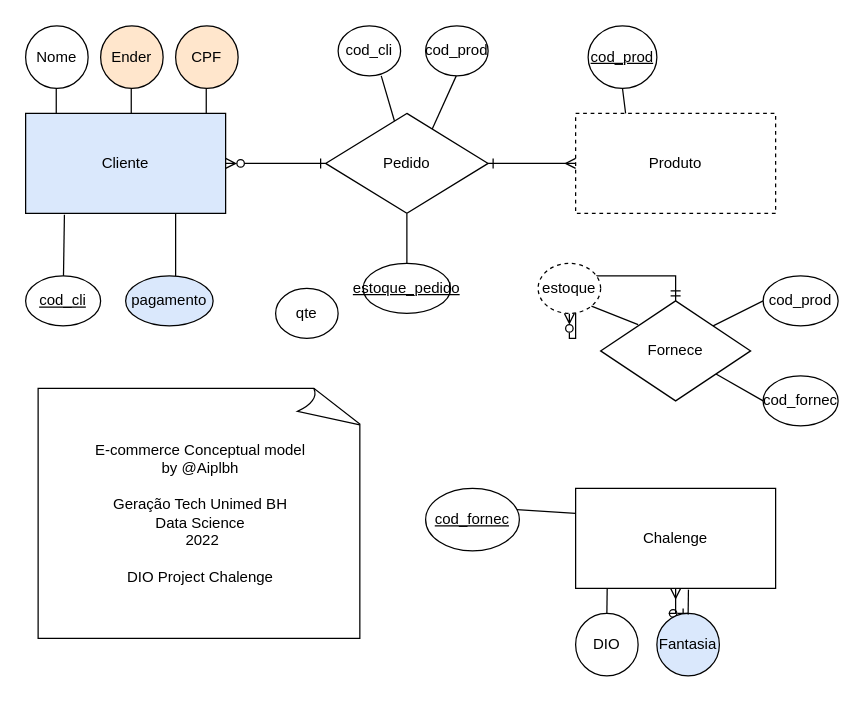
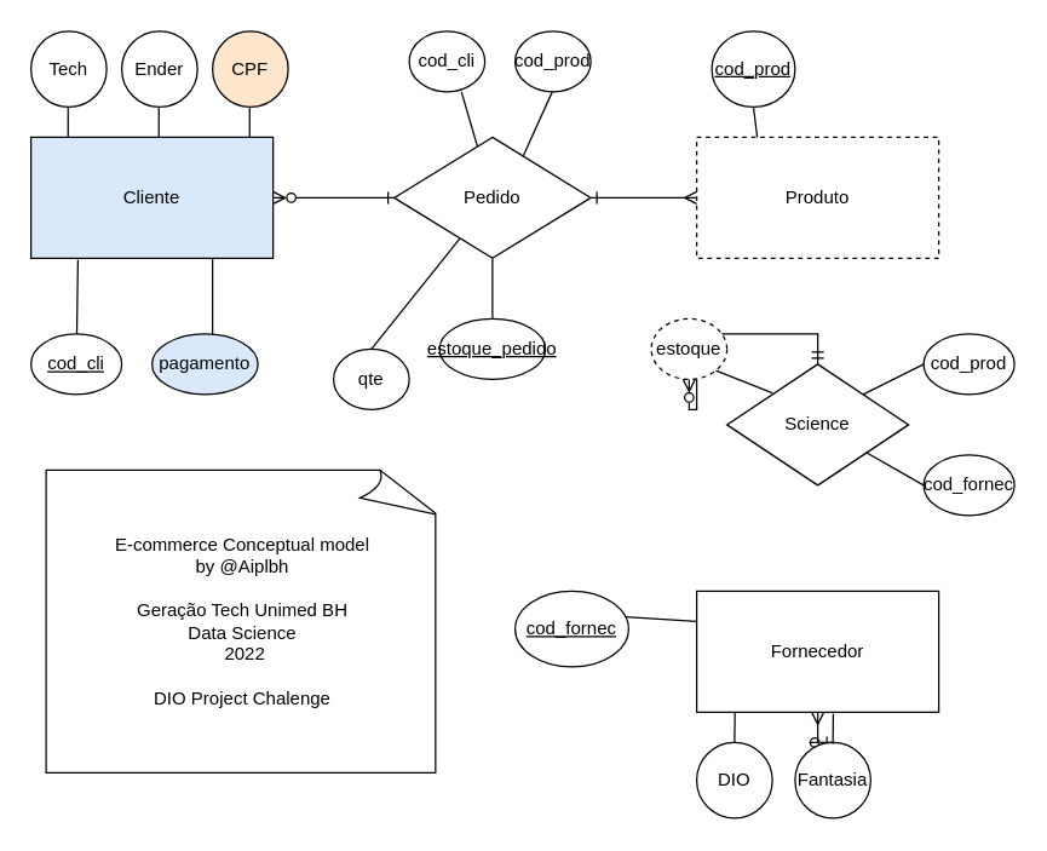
- <mxCell id="9" value="Nome" style="ellipse;whiteSpace=wrap;html=1;align=center;" vertex="1" parent="1"><mxGeometry x="20" y="20" width="50" height="50" as="geometry" /></mxCell>
+ <mxCell id="9" value="Tech" style="ellipse;whiteSpace=wrap;html=1;align=center;" vertex="1" parent="1"><mxGeometry x="20" y="20" width="50" height="50" as="geometry" /></mxCell>
- <mxCell id="10" value="Ender" style="ellipse;whiteSpace=wrap;html=1;align=center;fillColor=#ffe6cc;" vertex="1" parent="1"><mxGeometry x="80" y="20" width="50" height="50" as="geometry" /></mxCell>
+ <mxCell id="10" value="Ender" style="ellipse;whiteSpace=wrap;html=1;align=center;" vertex="1" parent="1"><mxGeometry x="80" y="20" width="50" height="50" as="geometry" /></mxCell>
+ <mxCell id="31" value="" style="endArrow=none;html=1;rounded=0;exitX=0.5;exitY=0;exitDx=0;exitDy=0;" edge="1" parent="1" source="30" target="17"><mxGeometry relative="1" as="geometry"><mxPoint x="263.074" y="195.108" as="sourcePoint" /><mxPoint x="252.5" y="159" as="targetPoint" /></mxGeometry></mxCell>
- <mxCell id="7" value="Fornece" style="shape=rhombus;perimeter=rhombusPerimeter;whiteSpace=wrap;html=1;align=center;" vertex="1" parent="1"><mxGeometry x="480" y="240" width="120" height="80" as="geometry" /></mxCell>
+ <mxCell id="7" value="Science" style="shape=rhombus;perimeter=rhombusPerimeter;whiteSpace=wrap;html=1;align=center;" vertex="1" parent="1"><mxGeometry x="480" y="240" width="120" height="80" as="geometry" /></mxCell>
- <mxCell id="4" value="Chalenge" style="whiteSpace=wrap;html=1;align=center;" vertex="1" parent="1"><mxGeometry x="460" y="390" width="160" height="80" as="geometry" /></mxCell>
+ <mxCell id="4" value="Fornecedor" style="whiteSpace=wrap;html=1;align=center;" vertex="1" parent="1"><mxGeometry x="460" y="390" width="160" height="80" as="geometry" /></mxCell>
- <mxCell id="35" value="Fantasia" style="ellipse;whiteSpace=wrap;html=1;align=center;fillColor=#dae8fc;" vertex="1" parent="1"><mxGeometry x="525" y="490" width="50" height="50" as="geometry" /></mxCell>
+ <mxCell id="35" value="Fantasia" style="ellipse;whiteSpace=wrap;html=1;align=center;" vertex="1" parent="1"><mxGeometry x="525" y="490" width="50" height="50" as="geometry" /></mxCell>
